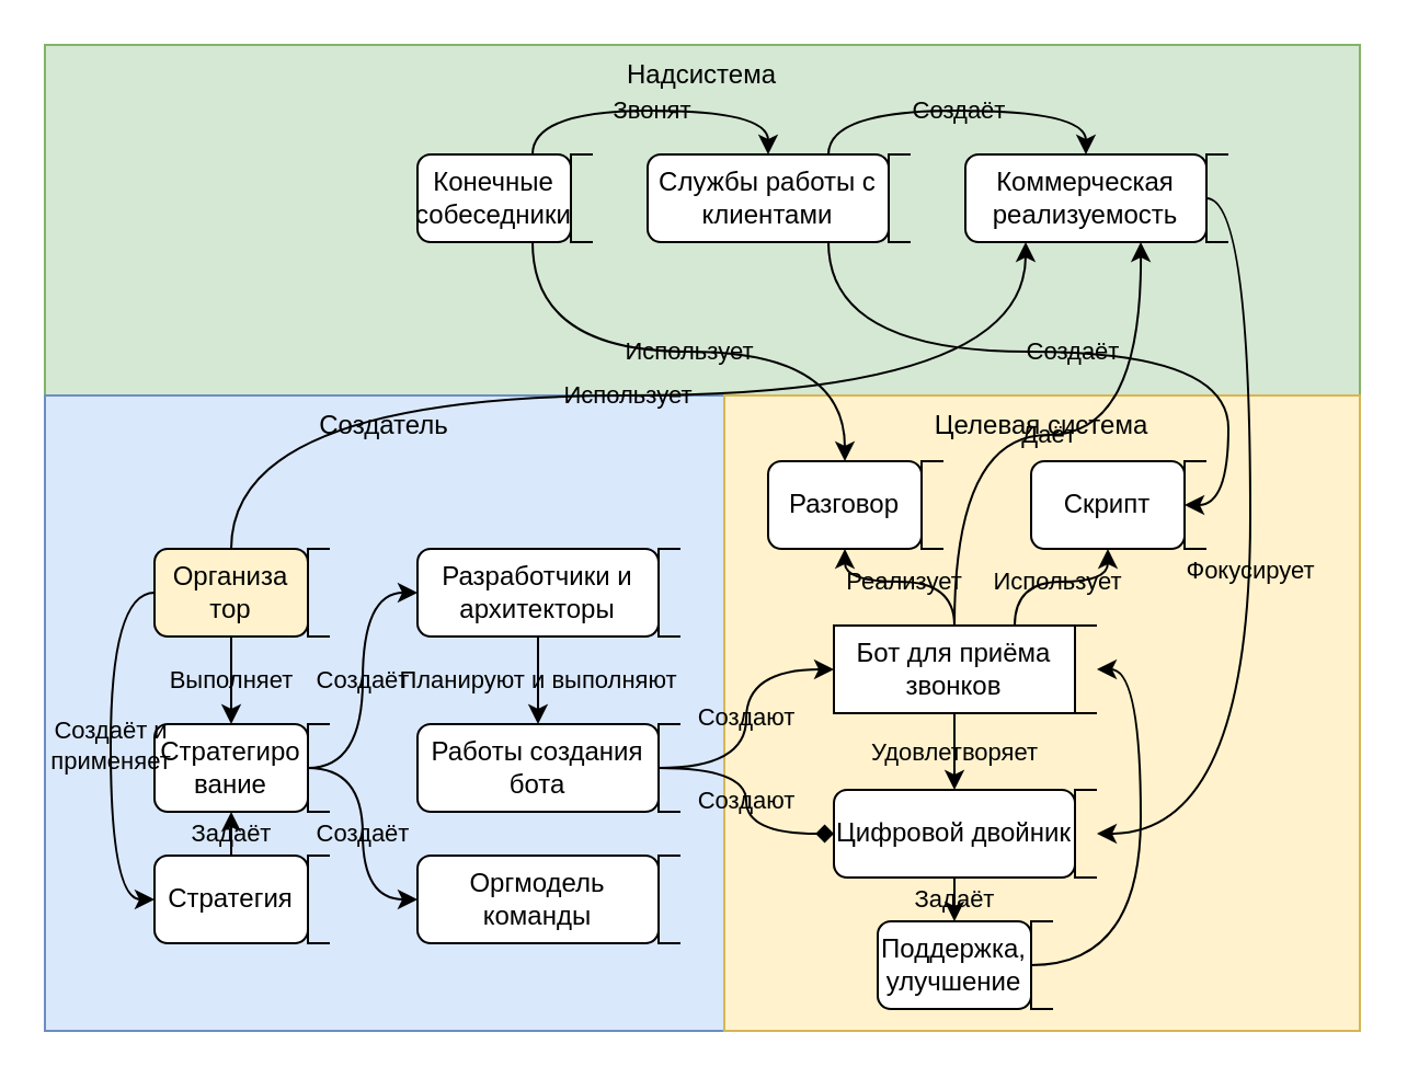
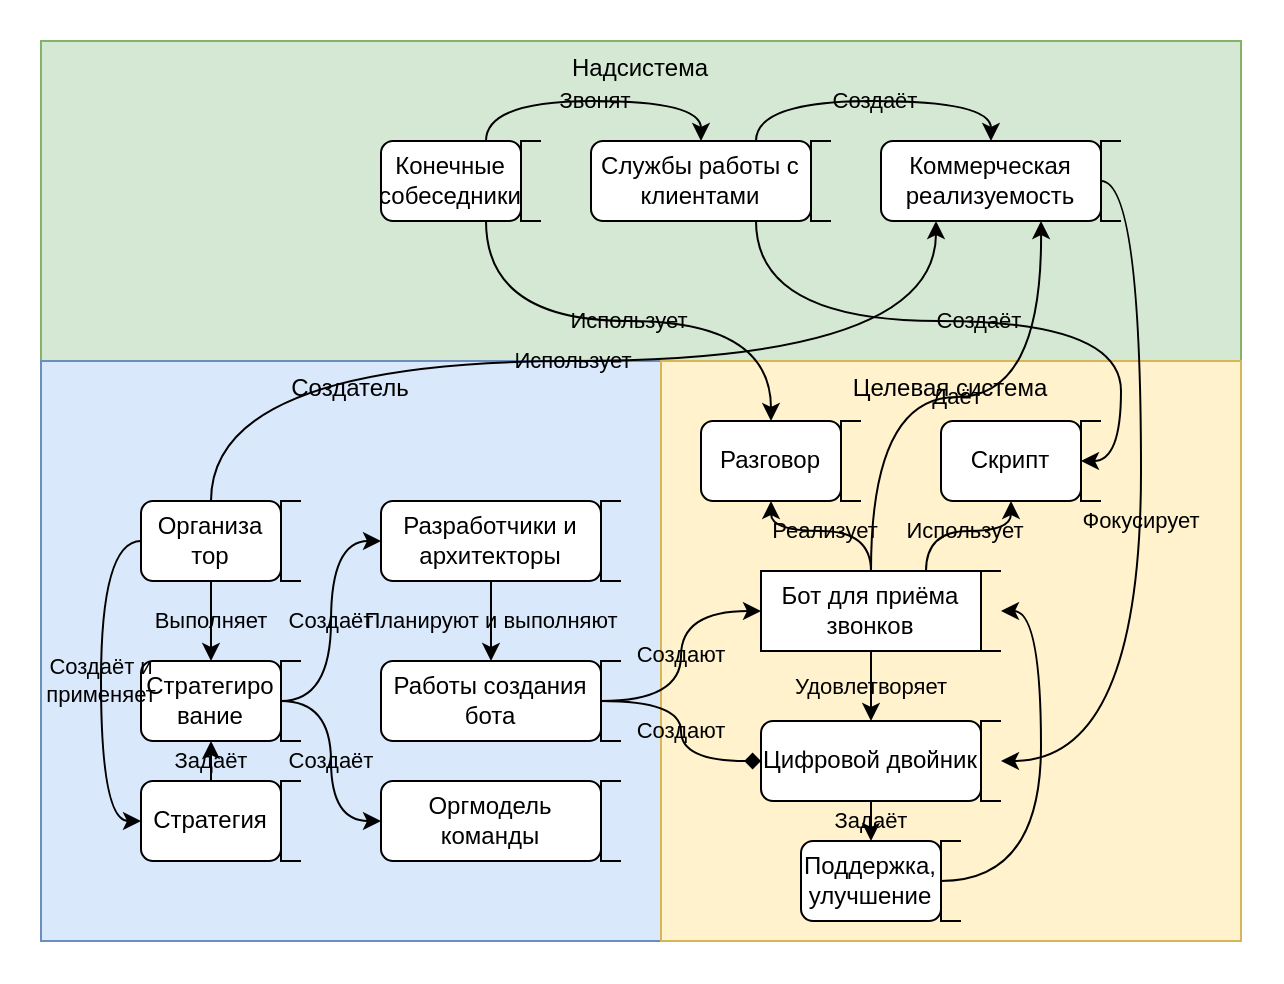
- <mxCell id="60" value="&lt;div&gt;Организа&lt;/div&gt;&lt;div&gt;тор&lt;/div&gt;" style="rounded=1;whiteSpace=wrap;html=1;fillColor=#fff2cc;" vertex="1" parent="59"><mxGeometry width="70" height="40" as="geometry" /></mxCell>
+ <mxCell id="60" value="&lt;div&gt;Организа&lt;/div&gt;&lt;div&gt;тор&lt;/div&gt;" style="rounded=1;whiteSpace=wrap;html=1;" vertex="1" parent="59"><mxGeometry width="70" height="40" as="geometry" /></mxCell>
